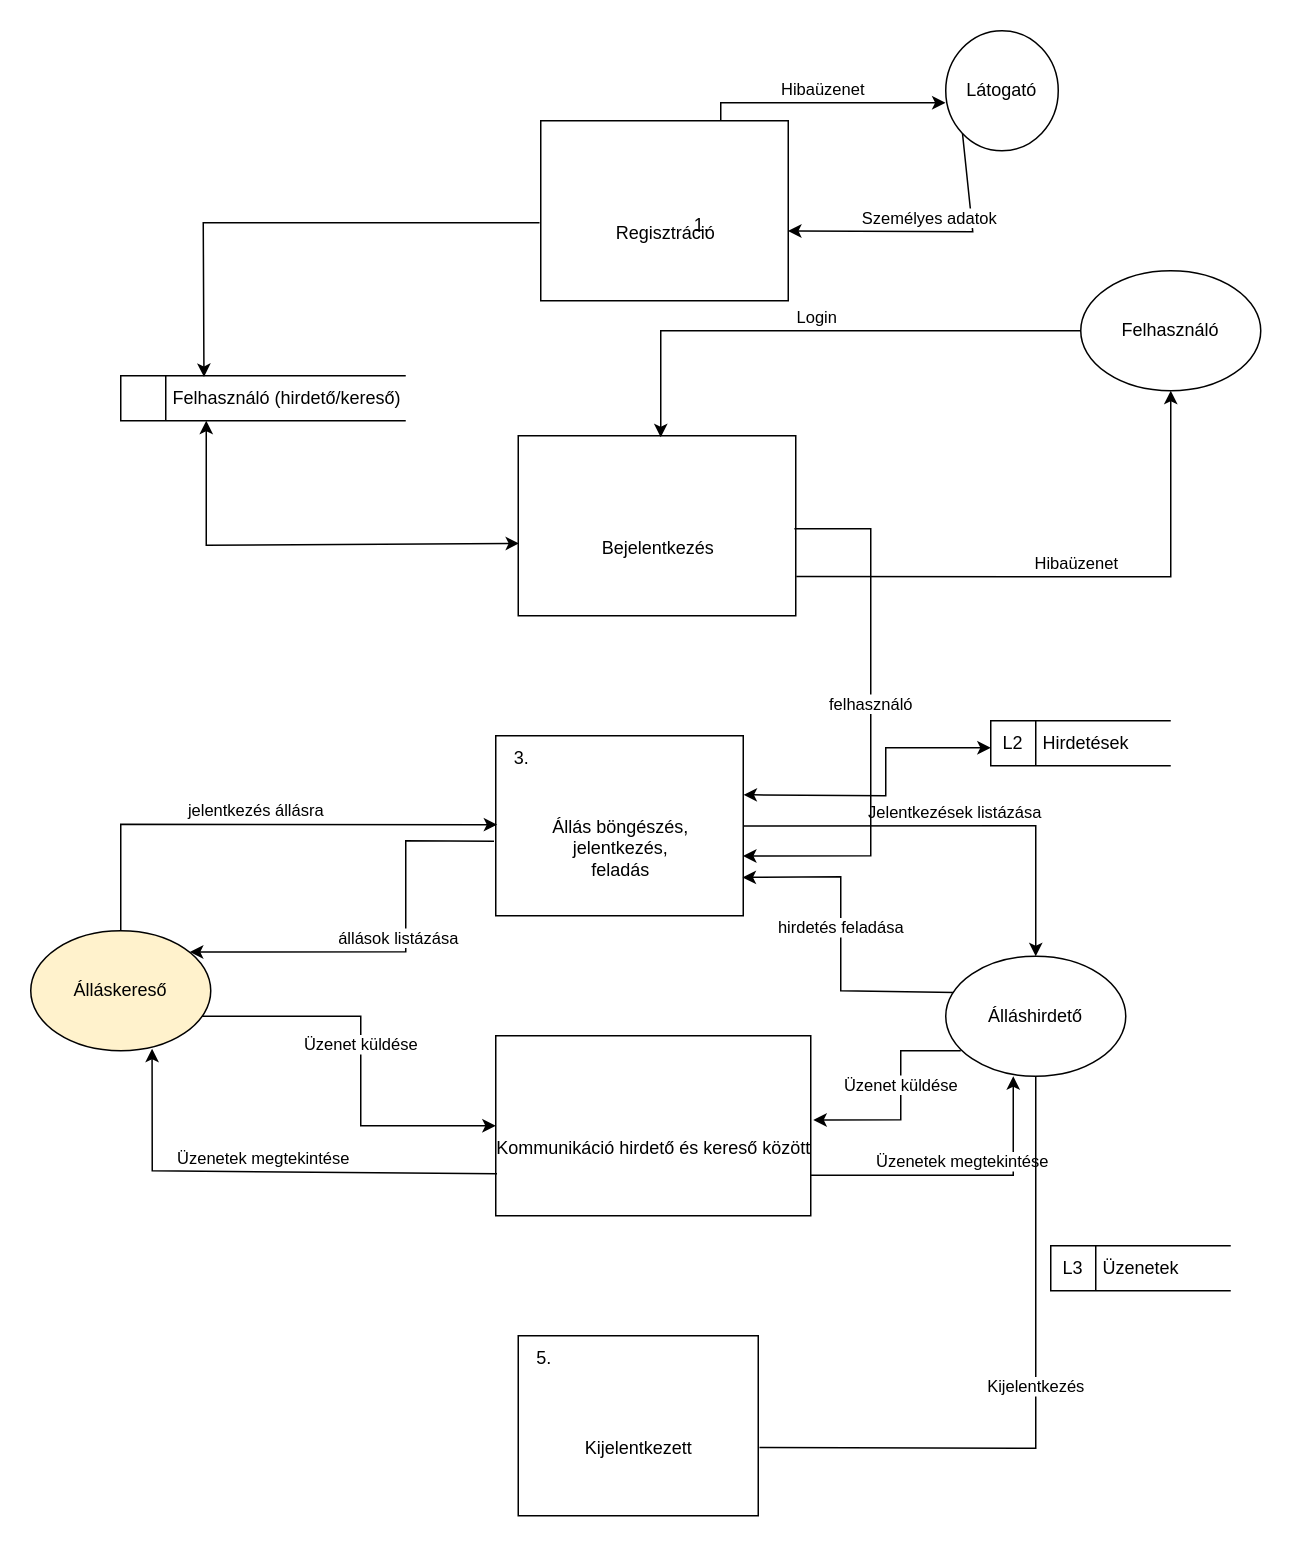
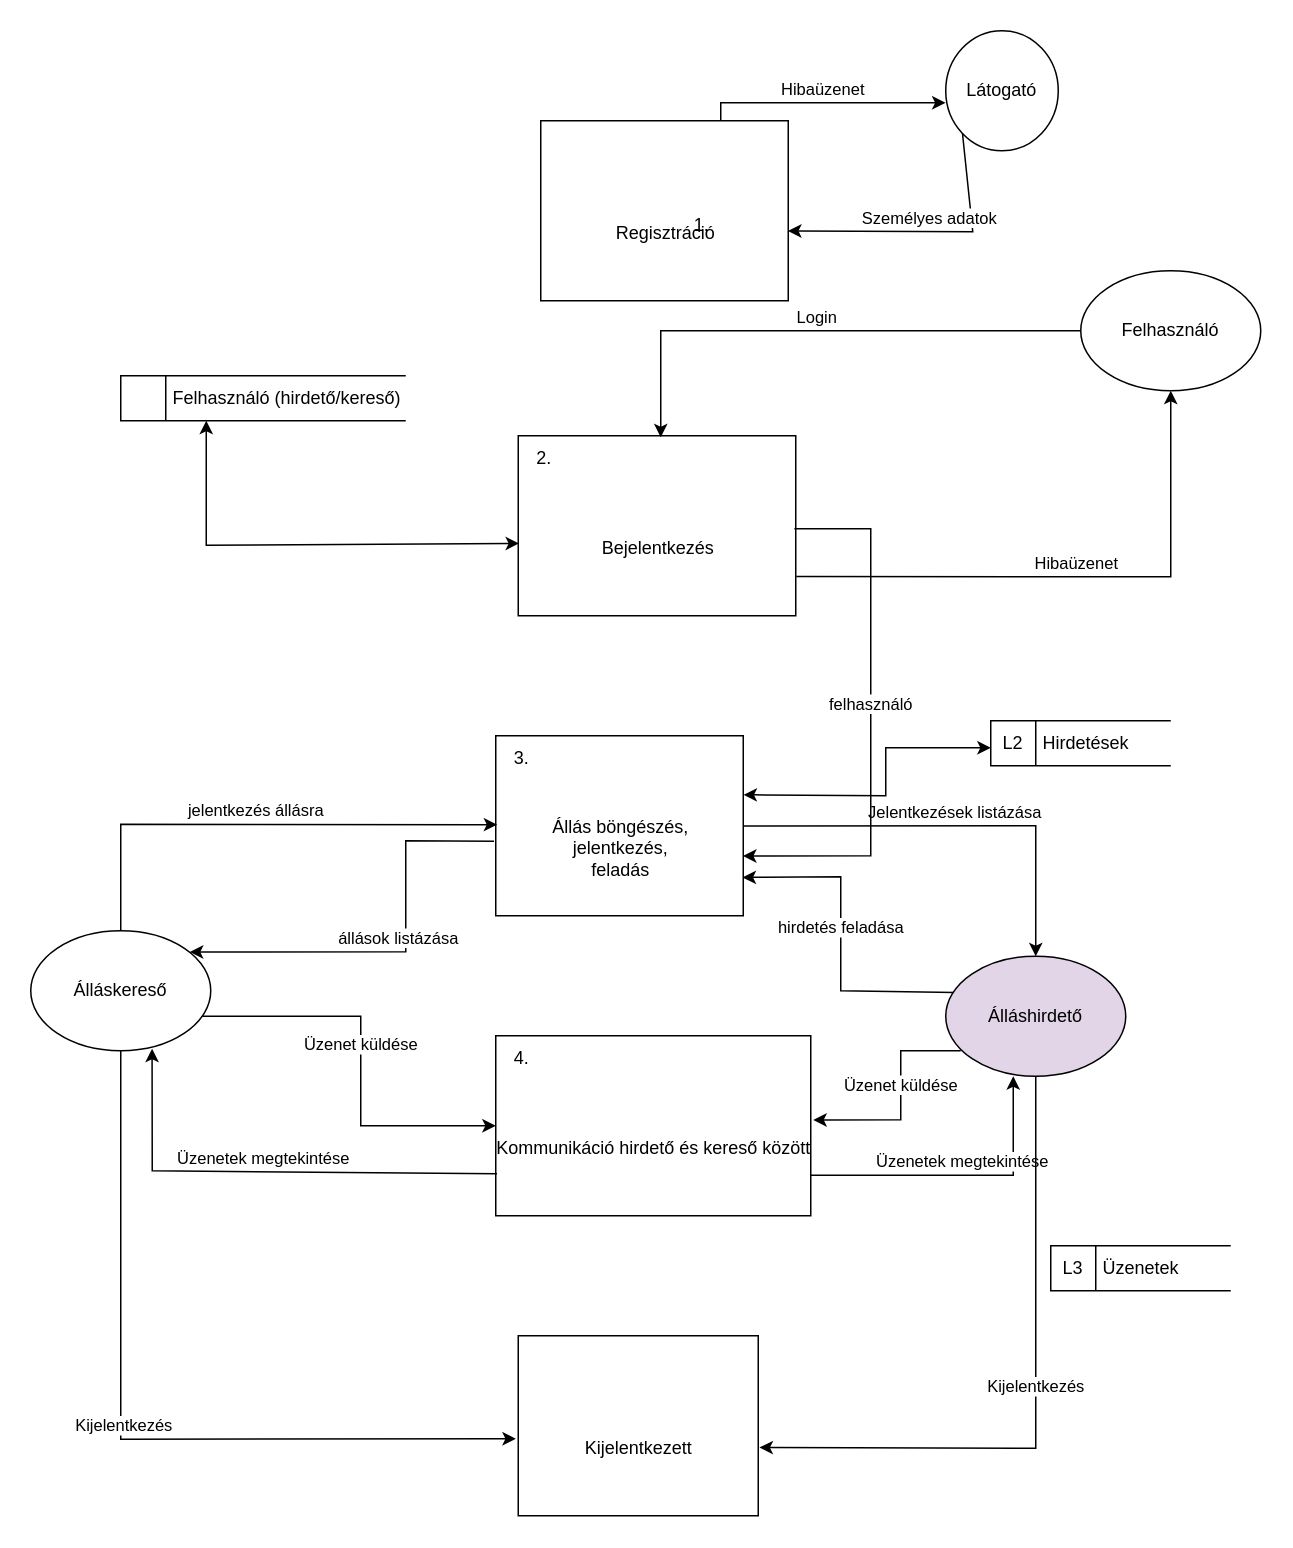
- <mxCell id="21" value="" style="endArrow=classic;html=1;rounded=0;verticalAlign=bottom;exitX=-0.005;exitY=0.566;exitDx=0;exitDy=0;exitPerimeter=0;entryX=0.292;entryY=0.027;entryDx=0;entryDy=0;entryPerimeter=0;" parent="1" source="23" target="20" edge="1"><mxGeometry width="50" height="50" relative="1" as="geometry"><mxPoint x="358.35" y="147.8" as="sourcePoint" /><mxPoint x="140" y="250" as="targetPoint" /><Array as="points"><mxPoint x="135" y="148" /></Array></mxGeometry></mxCell>
+ <mxCell id="3" value="2." style="text;html=1;strokeColor=none;fillColor=none;align=center;verticalAlign=middle;whiteSpace=wrap;rounded=0;movable=0;resizable=0;rotatable=0;cloneable=0;deletable=0;connectable=0;allowArrows=0;pointerEvents=1;" parent="2" vertex="1"><mxGeometry width="35" height="30" as="geometry" /></mxCell>
- <mxCell id="29" value="Álláskereső" style="ellipse;whiteSpace=wrap;html=1;fillColor=#fff2cc;" vertex="1" parent="1"><mxGeometry x="20" y="620" width="120" height="80" as="geometry" /></mxCell>
+ <mxCell id="29" value="Álláskereső" style="ellipse;whiteSpace=wrap;html=1;" vertex="1" parent="1"><mxGeometry x="20" y="620" width="120" height="80" as="geometry" /></mxCell>
- <mxCell id="30" value="Álláshirdető" style="ellipse;whiteSpace=wrap;html=1;" vertex="1" parent="1"><mxGeometry x="630" y="637" width="120" height="80" as="geometry" /></mxCell>
+ <mxCell id="30" value="Álláshirdető" style="ellipse;whiteSpace=wrap;html=1;fillColor=#e1d5e7;" vertex="1" parent="1"><mxGeometry x="630" y="637" width="120" height="80" as="geometry" /></mxCell>
+ <mxCell id="9" value="4." style="text;html=1;strokeColor=none;fillColor=none;align=center;verticalAlign=middle;whiteSpace=wrap;rounded=0;movable=0;resizable=0;rotatable=0;cloneable=0;deletable=0;connectable=0;allowArrows=0;pointerEvents=1;" parent="8" vertex="1"><mxGeometry width="35" height="30" as="geometry" /></mxCell>
- <mxCell id="12" value="5." style="text;html=1;strokeColor=none;fillColor=none;align=center;verticalAlign=middle;whiteSpace=wrap;rounded=0;connectable=0;allowArrows=0;editable=1;movable=0;resizable=0;rotatable=0;deletable=0;locked=0;cloneable=0;" parent="11" vertex="1"><mxGeometry width="35" height="30" as="geometry" /></mxCell>
+ <mxCell id="39" value="Kijelentkezés" style="endArrow=classic;html=1;rounded=0;verticalAlign=bottom;exitX=0.5;exitY=1;exitDx=0;exitDy=0;entryX=-0.01;entryY=0.572;entryDx=0;entryDy=0;entryPerimeter=0;" edge="1" parent="1" source="29" target="11"><mxGeometry width="50" height="50" relative="1" as="geometry"><mxPoint x="240" y="830" as="sourcePoint" /><mxPoint x="360" y="830" as="targetPoint" /><Array as="points"><mxPoint x="80" y="959" /></Array></mxGeometry></mxCell>
- <mxCell id="40" value="Kijelentkezés" style="endArrow=none;html=1;rounded=0;verticalAlign=bottom;exitX=0.5;exitY=1;exitDx=0;exitDy=0;entryX=1.005;entryY=0.621;entryDx=0;entryDy=0;entryPerimeter=0;" edge="1" parent="1" source="30" target="11"><mxGeometry width="50" height="50" relative="1" as="geometry"><mxPoint x="90" y="710" as="sourcePoint" /><mxPoint x="353" y="969" as="targetPoint" /><Array as="points"><mxPoint x="690" y="965" /></Array></mxGeometry></mxCell>
+ <mxCell id="40" value="Kijelentkezés" style="endArrow=classic;html=1;rounded=0;verticalAlign=bottom;exitX=0.5;exitY=1;exitDx=0;exitDy=0;entryX=1.005;entryY=0.621;entryDx=0;entryDy=0;entryPerimeter=0;" edge="1" parent="1" source="30" target="11"><mxGeometry width="50" height="50" relative="1" as="geometry"><mxPoint x="90" y="710" as="sourcePoint" /><mxPoint x="353" y="969" as="targetPoint" /><Array as="points"><mxPoint x="690" y="965" /></Array></mxGeometry></mxCell>
